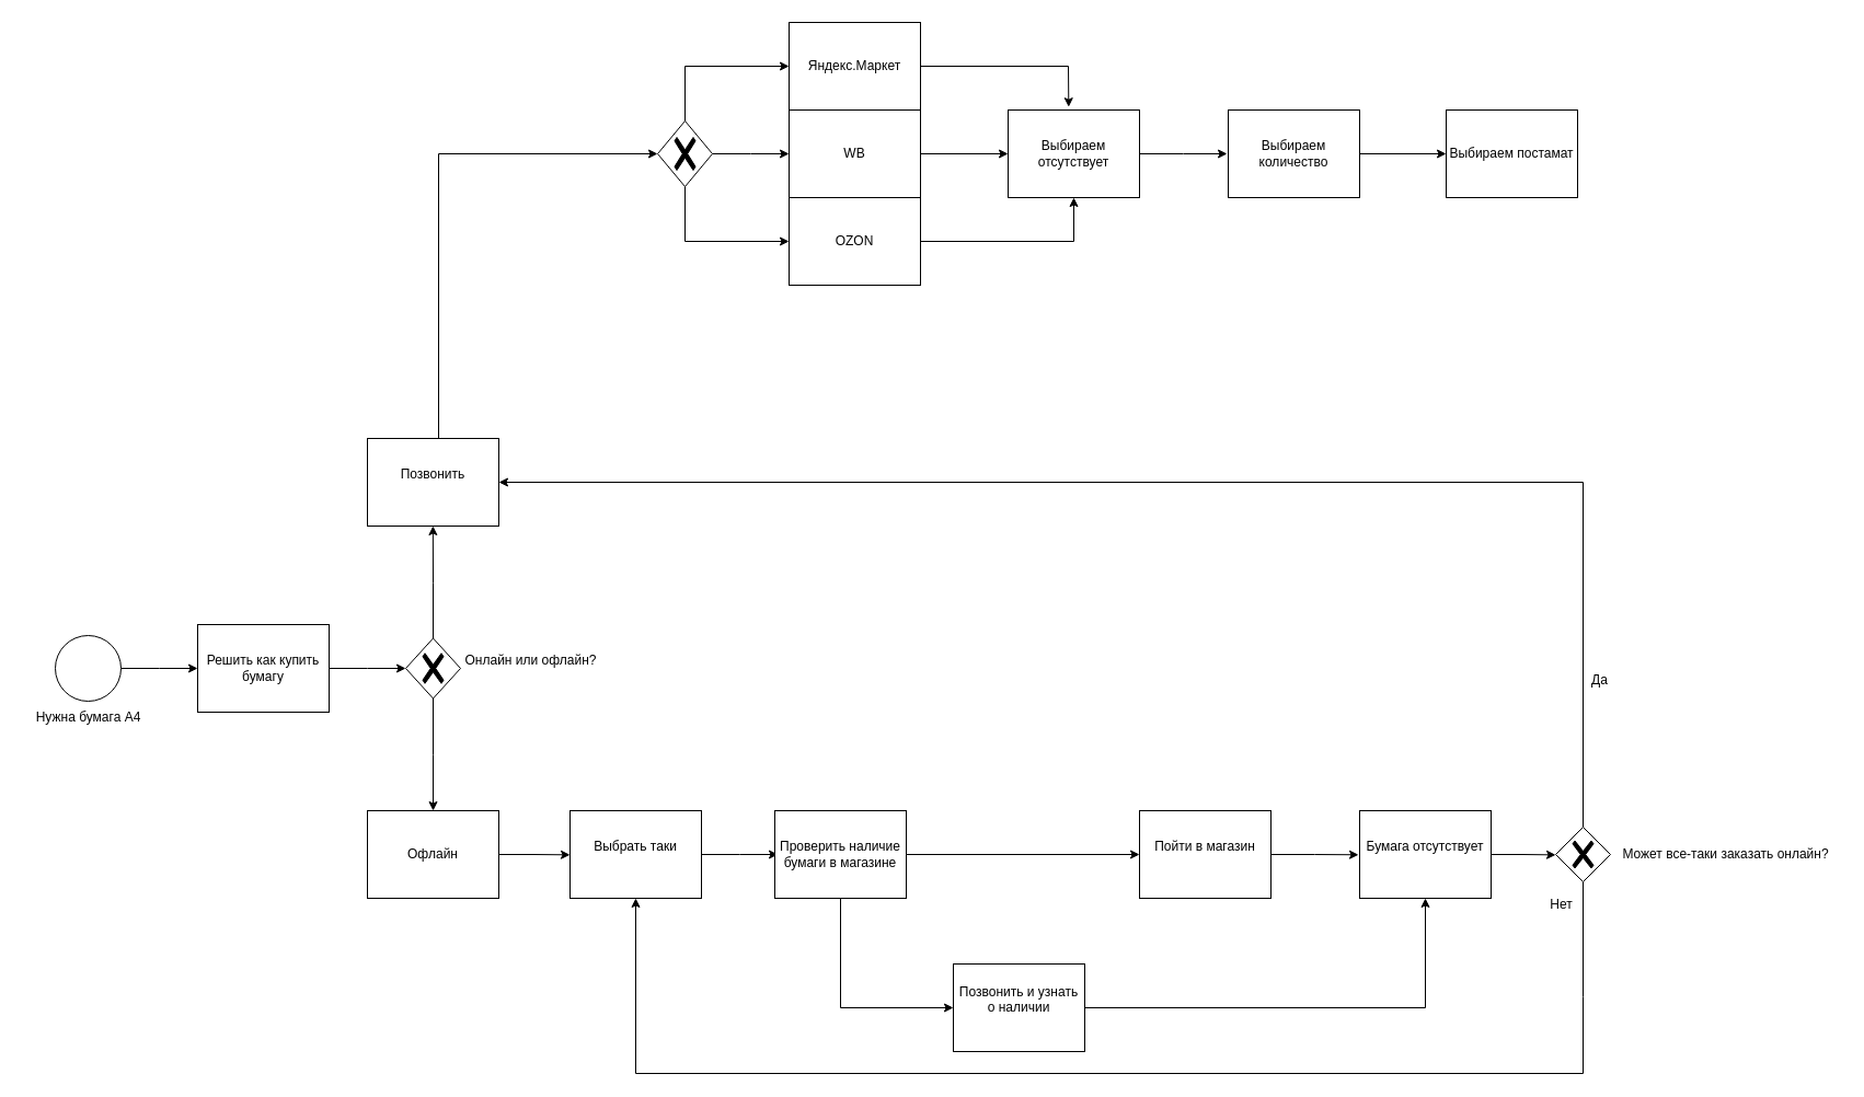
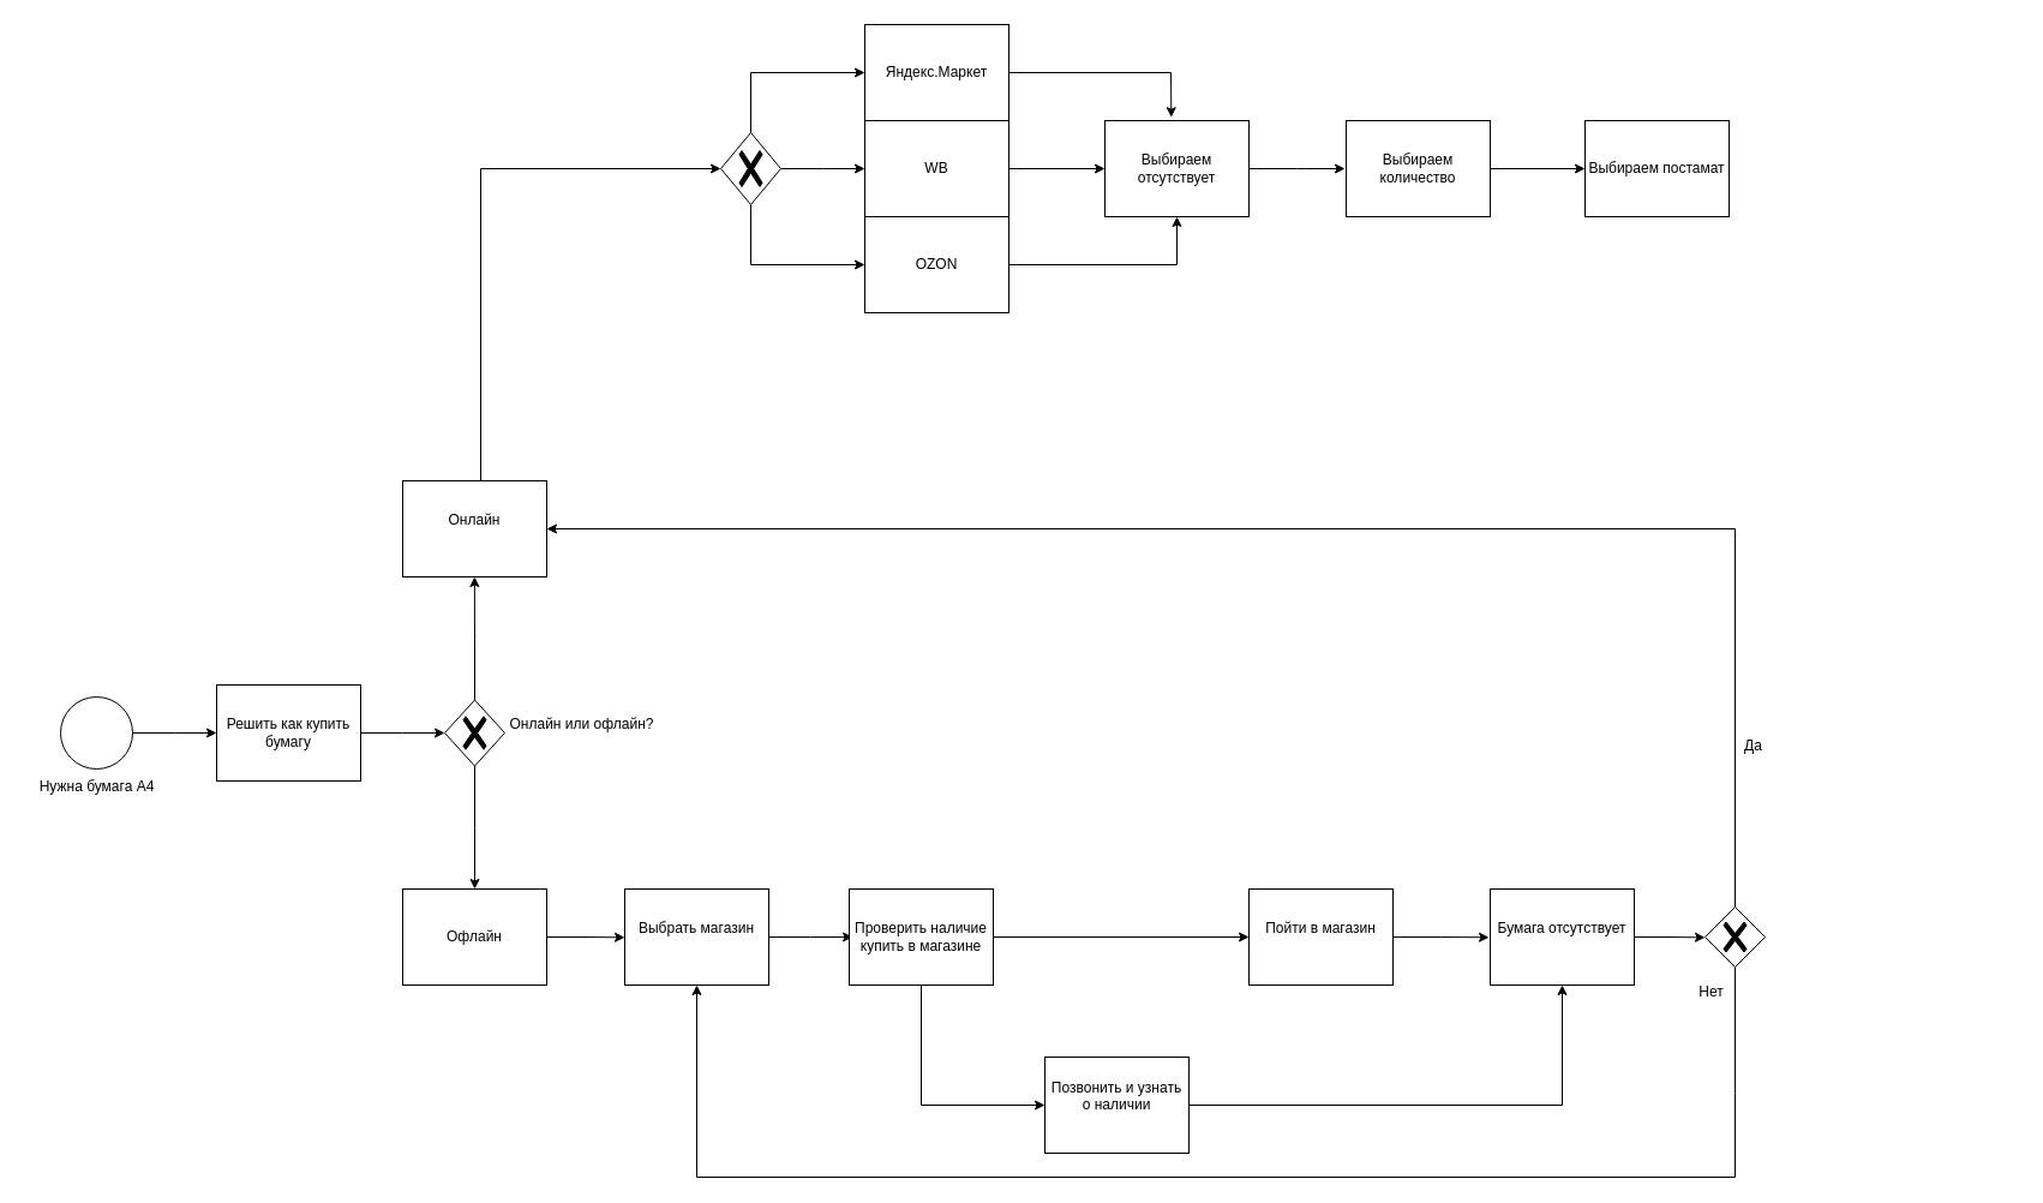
- <mxCell id="16" value="Позвонить&lt;div&gt;&lt;br&gt;&lt;/div&gt;" style="points=[[0.25,0,0],[0.5,0,0],[0.75,0,0],[1,0.25,0],[1,0.5,0],[1,0.75,0],[0.75,1,0],[0.5,1,0],[0.25,1,0],[0,0.75,0],[0,0.5,0],[0,0.25,0]];shape=mxgraph.bpmn.task2;whiteSpace=wrap;rectStyle=rounded;size=10;html=1;container=1;expand=0;collapsible=0;taskMarker=abstract;" parent="1" vertex="1"><mxGeometry x="335" y="400" width="120" height="80" as="geometry" /></mxCell>
+ <mxCell id="16" value="Онлайн&lt;div&gt;&lt;br&gt;&lt;/div&gt;" style="points=[[0.25,0,0],[0.5,0,0],[0.75,0,0],[1,0.25,0],[1,0.5,0],[1,0.75,0],[0.75,1,0],[0.5,1,0],[0.25,1,0],[0,0.75,0],[0,0.5,0],[0,0.25,0]];shape=mxgraph.bpmn.task2;whiteSpace=wrap;rectStyle=rounded;size=10;html=1;container=1;expand=0;collapsible=0;taskMarker=abstract;" parent="1" vertex="1"><mxGeometry x="335" y="400" width="120" height="80" as="geometry" /></mxCell>
- <mxCell id="15" value="Выбрать таки&lt;div&gt;&lt;br&gt;&lt;/div&gt;" style="points=[[0.25,0,0],[0.5,0,0],[0.75,0,0],[1,0.25,0],[1,0.5,0],[1,0.75,0],[0.75,1,0],[0.5,1,0],[0.25,1,0],[0,0.75,0],[0,0.5,0],[0,0.25,0]];shape=mxgraph.bpmn.task2;whiteSpace=wrap;rectStyle=rounded;size=10;html=1;container=1;expand=0;collapsible=0;taskMarker=abstract;" parent="1" vertex="1"><mxGeometry x="520" y="740" width="120" height="80" as="geometry" /></mxCell>
+ <mxCell id="15" value="Выбрать магазин&lt;div&gt;&lt;br&gt;&lt;/div&gt;" style="points=[[0.25,0,0],[0.5,0,0],[0.75,0,0],[1,0.25,0],[1,0.5,0],[1,0.75,0],[0.75,1,0],[0.5,1,0],[0.25,1,0],[0,0.75,0],[0,0.5,0],[0,0.25,0]];shape=mxgraph.bpmn.task2;whiteSpace=wrap;rectStyle=rounded;size=10;html=1;container=1;expand=0;collapsible=0;taskMarker=abstract;" parent="1" vertex="1"><mxGeometry x="520" y="740" width="120" height="80" as="geometry" /></mxCell>
- <mxCell id="18" value="Проверить наличие бумаги в магазине" style="points=[[0.25,0,0],[0.5,0,0],[0.75,0,0],[1,0.25,0],[1,0.5,0],[1,0.75,0],[0.75,1,0],[0.5,1,0],[0.25,1,0],[0,0.75,0],[0,0.5,0],[0,0.25,0]];shape=mxgraph.bpmn.task2;whiteSpace=wrap;rectStyle=rounded;size=10;html=1;container=1;expand=0;collapsible=0;taskMarker=abstract;isLoopSub=1;" parent="1" vertex="1"><mxGeometry x="707" y="740" width="120" height="80" as="geometry" /></mxCell>
+ <mxCell id="18" value="Проверить наличие купить в магазине" style="points=[[0.25,0,0],[0.5,0,0],[0.75,0,0],[1,0.25,0],[1,0.5,0],[1,0.75,0],[0.75,1,0],[0.5,1,0],[0.25,1,0],[0,0.75,0],[0,0.5,0],[0,0.25,0]];shape=mxgraph.bpmn.task2;whiteSpace=wrap;rectStyle=rounded;size=10;html=1;container=1;expand=0;collapsible=0;taskMarker=abstract;isLoopSub=1;" parent="1" vertex="1"><mxGeometry x="707" y="740" width="120" height="80" as="geometry" /></mxCell>
- <mxCell id="29" value="Может все-таки заказать онлайн?" style="text;html=1;align=center;verticalAlign=middle;resizable=0;points=[];autosize=1;strokeColor=none;fillColor=none;" parent="1" vertex="1"><mxGeometry x="1470" y="765" width="210" height="30" as="geometry" /></mxCell>
